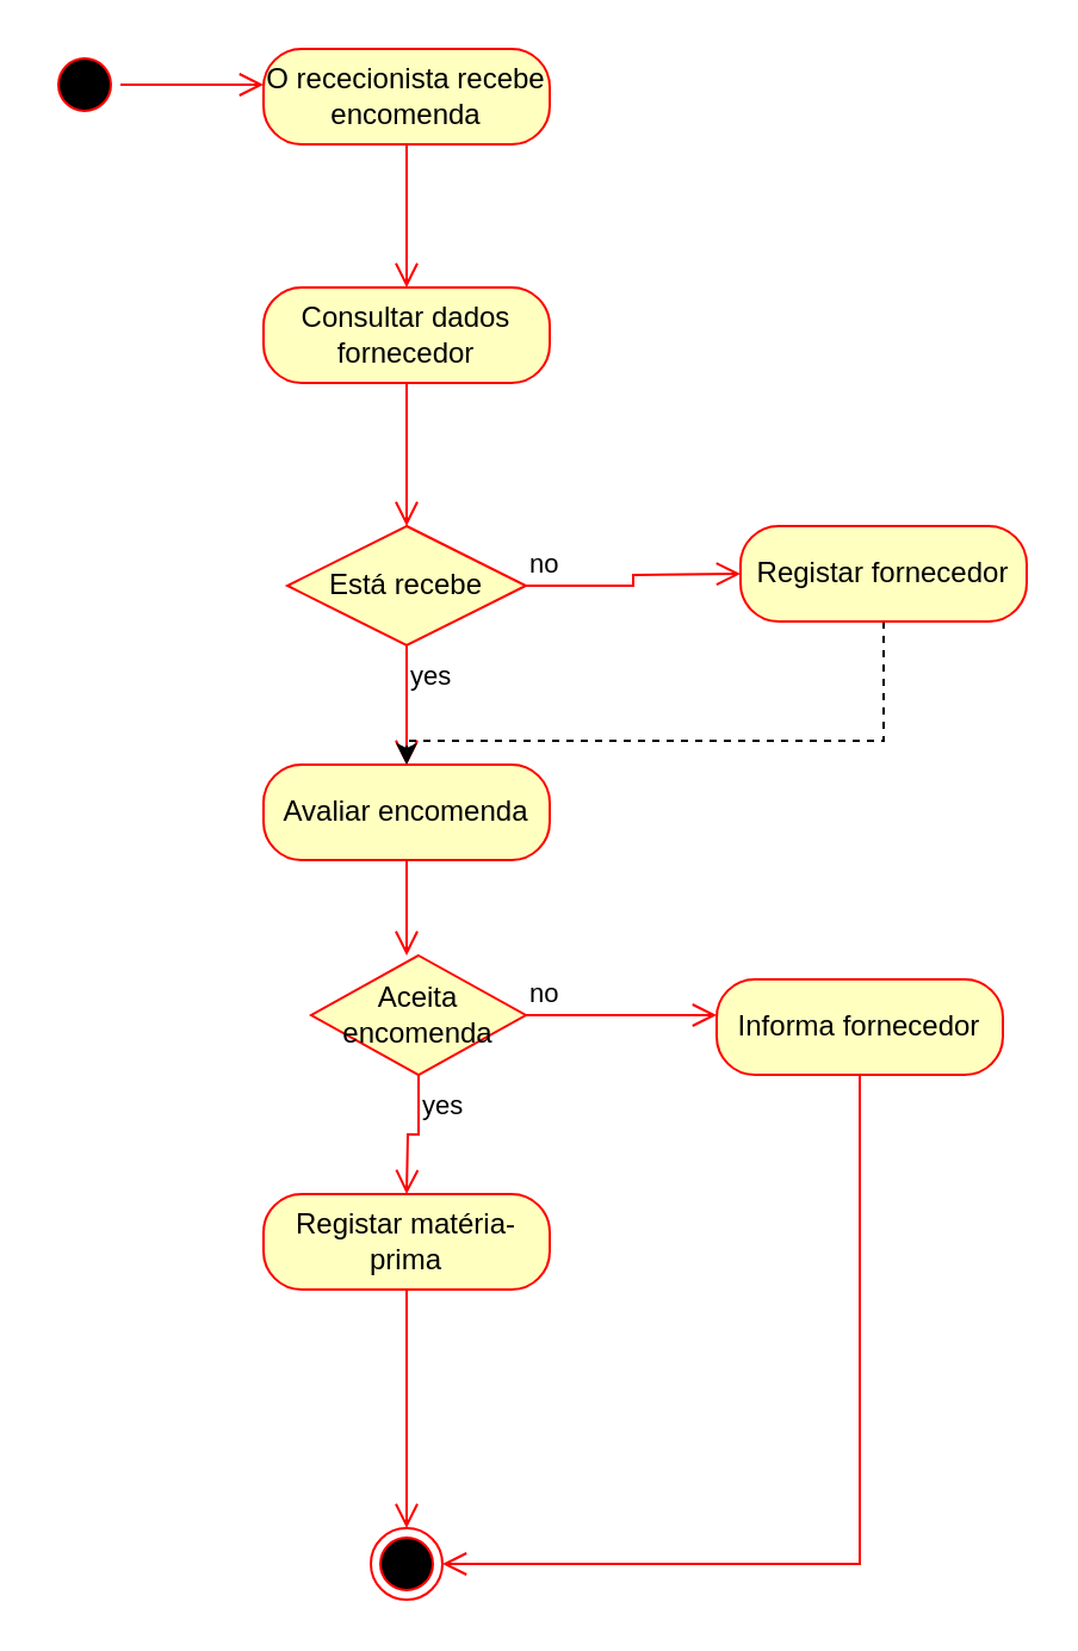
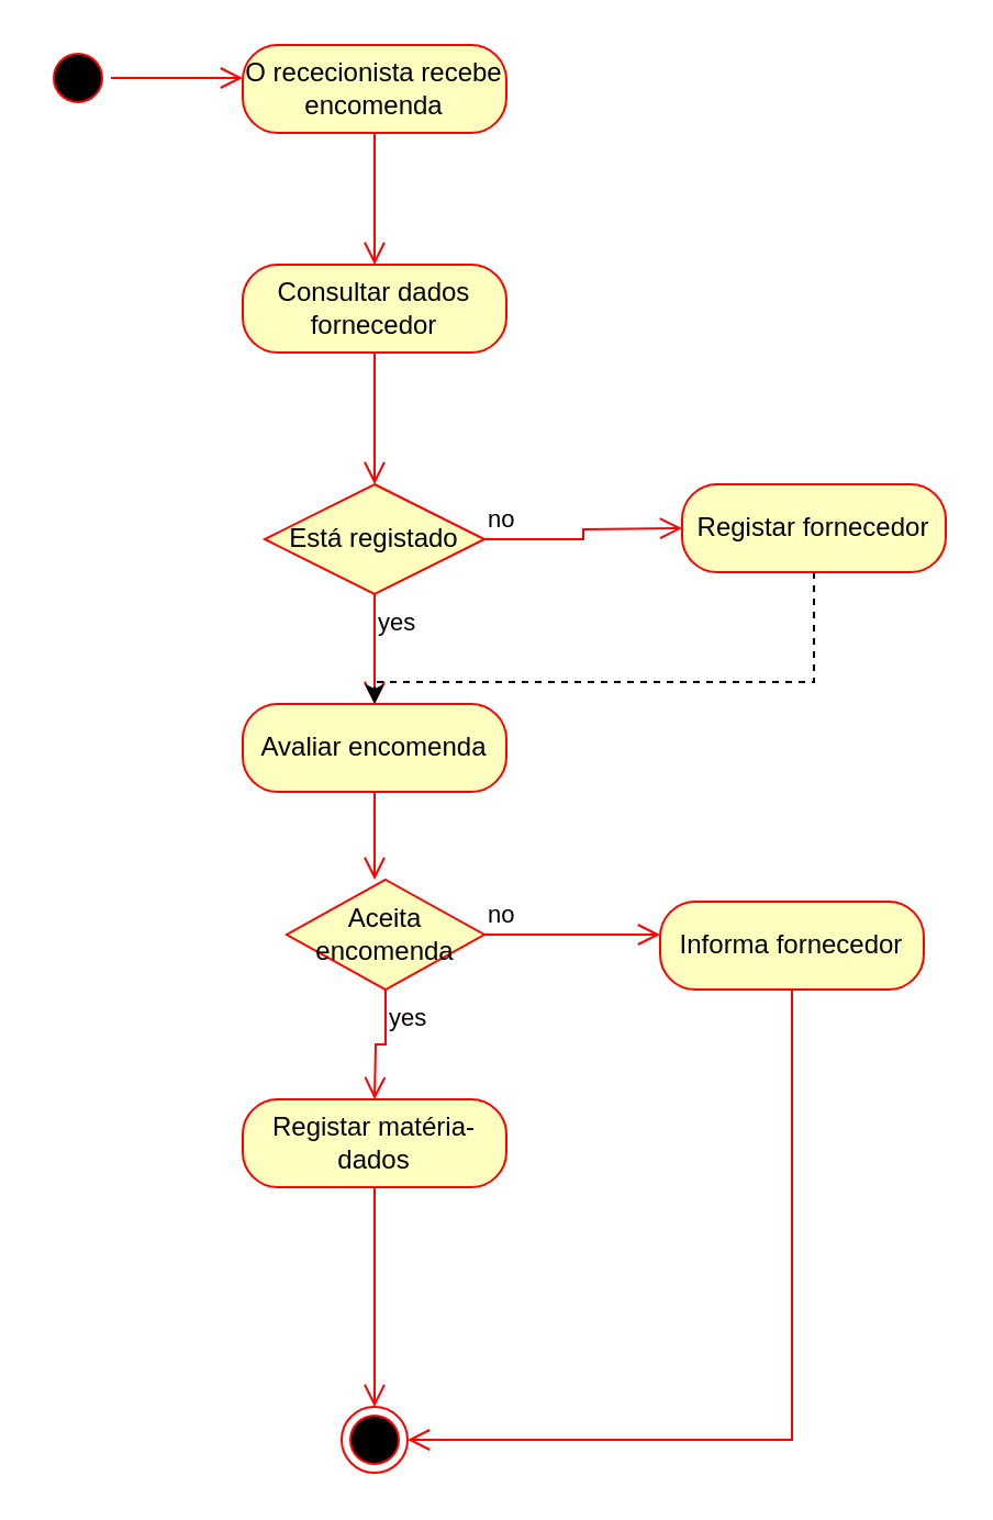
- <mxCell id="8" value="Está recebe" style="rhombus;whiteSpace=wrap;html=1;fontColor=#000000;fillColor=#ffffc0;strokeColor=#ff0000;" parent="1" vertex="1"><mxGeometry x="120" y="220" width="100" height="50" as="geometry" /></mxCell>
+ <mxCell id="8" value="Está registado" style="rhombus;whiteSpace=wrap;html=1;fontColor=#000000;fillColor=#ffffc0;strokeColor=#ff0000;" parent="1" vertex="1"><mxGeometry x="120" y="220" width="100" height="50" as="geometry" /></mxCell>
- <mxCell id="19" value="Registar matéria-prima" style="rounded=1;whiteSpace=wrap;html=1;arcSize=40;fontColor=#000000;fillColor=#ffffc0;strokeColor=#ff0000;" parent="1" vertex="1"><mxGeometry x="110" y="500" width="120" height="40" as="geometry" /></mxCell>
+ <mxCell id="19" value="Registar matéria-dados" style="rounded=1;whiteSpace=wrap;html=1;arcSize=40;fontColor=#000000;fillColor=#ffffc0;strokeColor=#ff0000;" parent="1" vertex="1"><mxGeometry x="110" y="500" width="120" height="40" as="geometry" /></mxCell>
